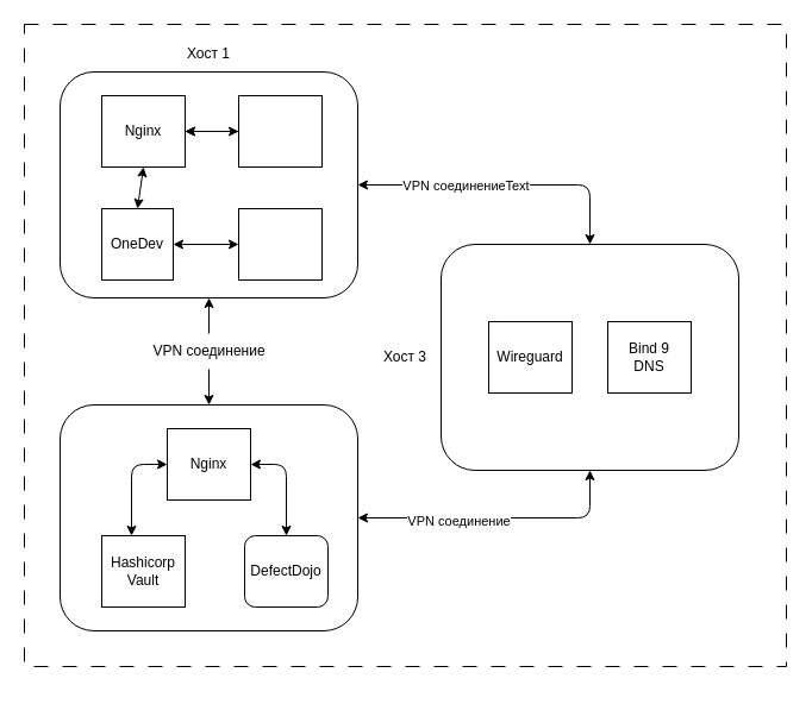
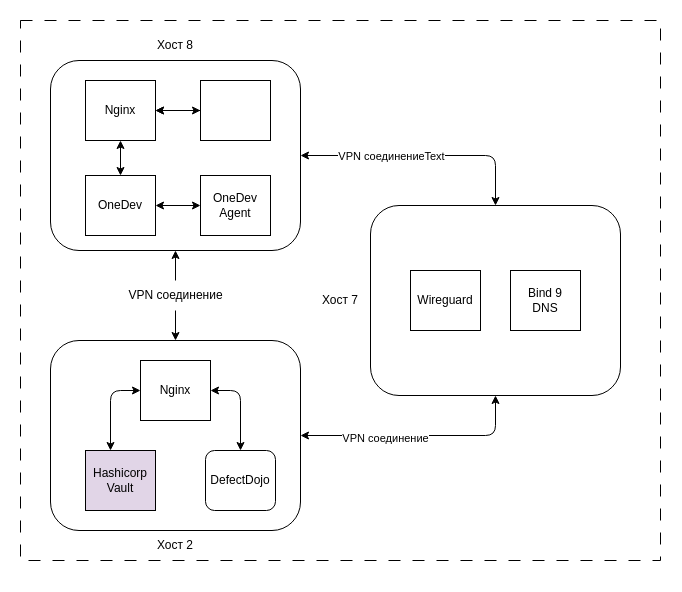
- <mxCell id="34" value="Хост 1" style="text;html=1;strokeColor=none;fillColor=none;align=center;verticalAlign=middle;whiteSpace=wrap;rounded=0;dashed=1;dashPattern=12 12;" vertex="1" parent="1"><mxGeometry x="145" y="30" width="60" height="30" as="geometry" /></mxCell>
+ <mxCell id="34" value="Хост 8" style="text;html=1;strokeColor=none;fillColor=none;align=center;verticalAlign=middle;whiteSpace=wrap;rounded=0;dashed=1;dashPattern=12 12;" vertex="1" parent="1"><mxGeometry x="145" y="30" width="60" height="30" as="geometry" /></mxCell>
- <mxCell id="6" value="OneDev" style="rounded=0;whiteSpace=wrap;html=1;" vertex="1" parent="1"><mxGeometry x="85" y="175" width="60" height="60" as="geometry" /></mxCell>
+ <mxCell id="6" value="OneDev" style="rounded=0;whiteSpace=wrap;html=1;" vertex="1" parent="1"><mxGeometry x="85" y="175" width="70" height="60" as="geometry" /></mxCell>
+ <mxCell id="10" value="OneDev&lt;br&gt;Agent" style="text;html=1;strokeColor=none;fillColor=none;align=center;verticalAlign=middle;whiteSpace=wrap;rounded=0;" vertex="1" parent="1"><mxGeometry x="205" y="190" width="60" height="30" as="geometry" /></mxCell>
- <mxCell id="36" value="Хост 3" style="text;html=1;strokeColor=none;fillColor=none;align=center;verticalAlign=middle;whiteSpace=wrap;rounded=0;dashed=1;dashPattern=12 12;" vertex="1" parent="1"><mxGeometry x="310" y="285" width="60" height="30" as="geometry" /></mxCell>
+ <mxCell id="36" value="Хост 7" style="text;html=1;strokeColor=none;fillColor=none;align=center;verticalAlign=middle;whiteSpace=wrap;rounded=0;dashed=1;dashPattern=12 12;" vertex="1" parent="1"><mxGeometry x="310" y="285" width="60" height="30" as="geometry" /></mxCell>
- <mxCell id="7" value="Hashicorp&lt;br&gt;Vault" style="rounded=0;whiteSpace=wrap;html=1;" vertex="1" parent="1"><mxGeometry x="85" y="450" width="70" height="60" as="geometry" /></mxCell>
+ <mxCell id="7" value="Hashicorp&lt;br&gt;Vault" style="rounded=0;whiteSpace=wrap;html=1;fillColor=#e1d5e7;" vertex="1" parent="1"><mxGeometry x="85" y="450" width="70" height="60" as="geometry" /></mxCell>
+ <mxCell id="35" value="Хост 2" style="text;html=1;strokeColor=none;fillColor=none;align=center;verticalAlign=middle;whiteSpace=wrap;rounded=0;dashed=1;dashPattern=12 12;" vertex="1" parent="1"><mxGeometry x="145" y="530" width="60" height="30" as="geometry" /></mxCell>
